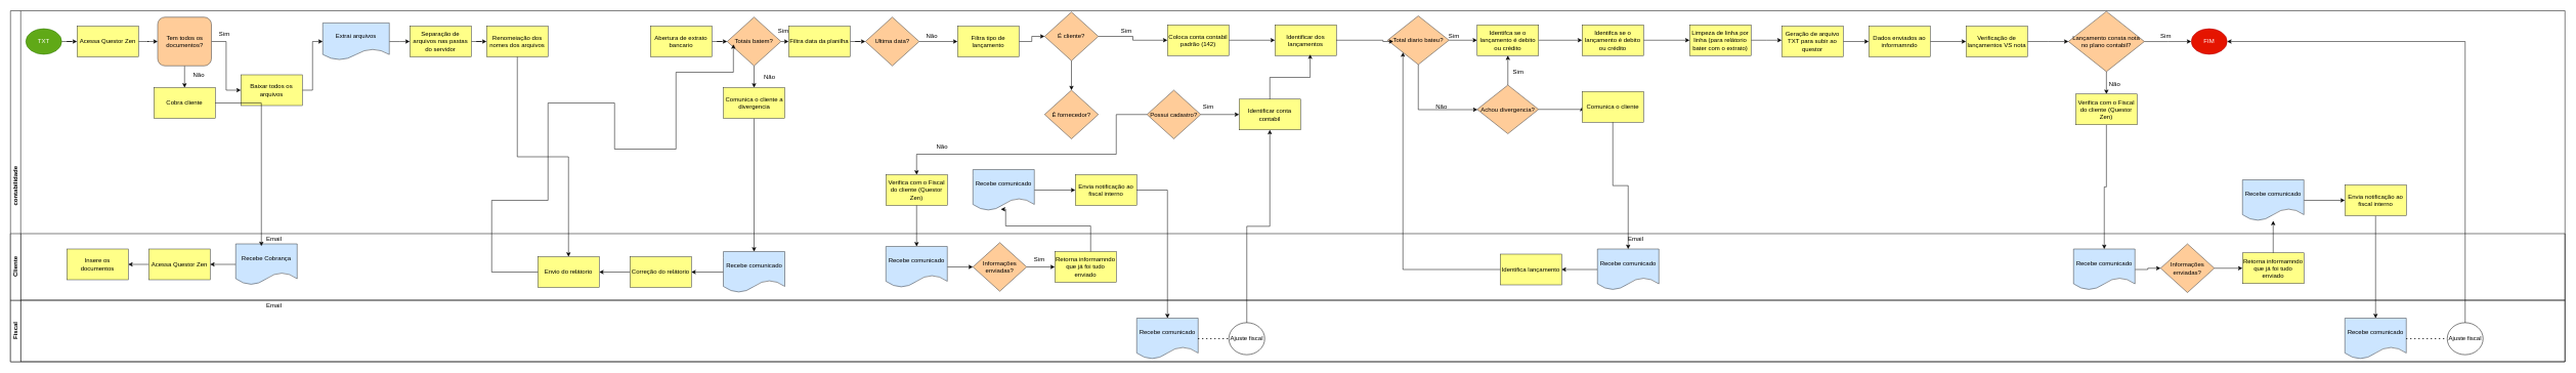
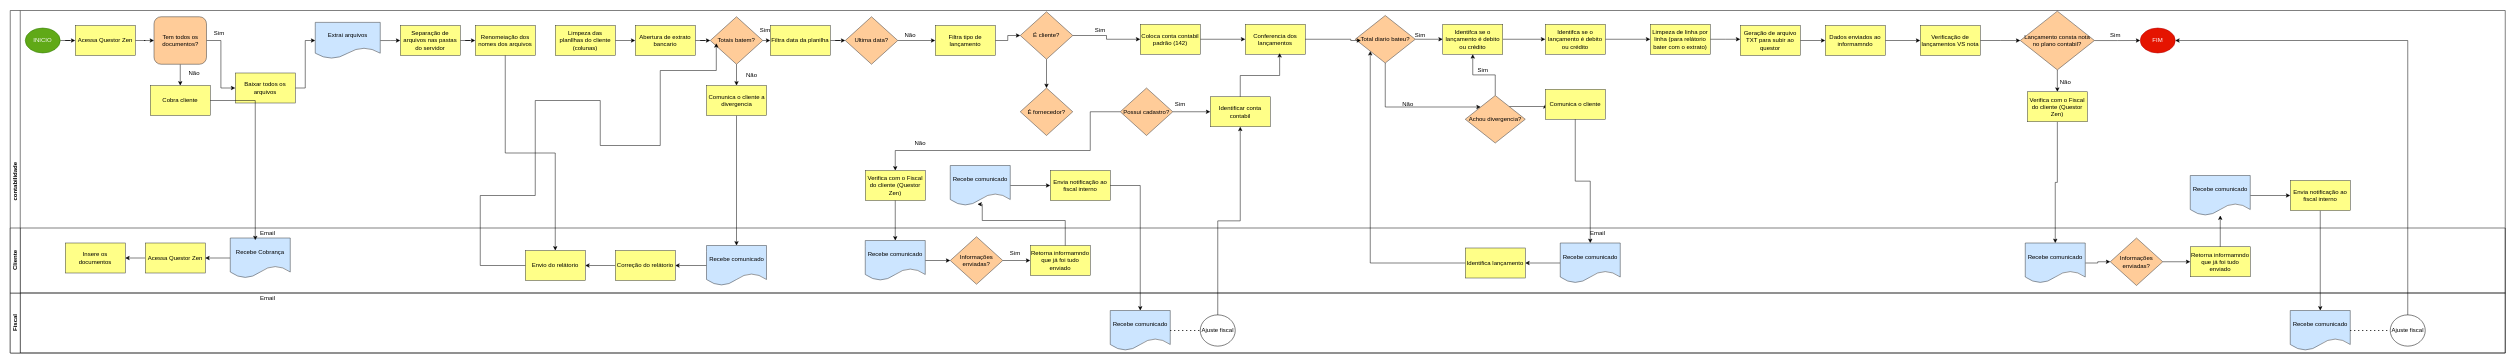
- <mxCell id="43" value="Identificar dos lançamentos" style="rounded=0;whiteSpace=wrap;html=1;fillColor=#ffff88;strokeColor=#36393d;" parent="2" vertex="1"><mxGeometry x="2470" y="27.5" width="120" height="60" as="geometry" /></mxCell>
+ <mxCell id="43" value="Conferencia dos lançamentos" style="rounded=0;whiteSpace=wrap;html=1;fillColor=#ffff88;strokeColor=#36393d;" parent="2" vertex="1"><mxGeometry x="2470" y="27.5" width="120" height="60" as="geometry" /></mxCell>
- <mxCell id="4" value="TXT" style="ellipse;whiteSpace=wrap;html=1;fillColor=#60a917;fontColor=#ffffff;strokeColor=#2D7600;" parent="2" vertex="1"><mxGeometry x="30" y="35" width="70" height="50" as="geometry" /></mxCell>
+ <mxCell id="4" value="INICIO" style="ellipse;whiteSpace=wrap;html=1;fillColor=#60a917;fontColor=#ffffff;strokeColor=#2D7600;" parent="2" vertex="1"><mxGeometry x="30" y="35" width="70" height="50" as="geometry" /></mxCell>
+ <mxCell id="21" value="Limpeza das planllhas do cliente (colunas)" style="rounded=0;whiteSpace=wrap;html=1;fillColor=#ffff88;strokeColor=#36393d;" parent="2" vertex="1"><mxGeometry x="1090" y="30" width="120" height="60" as="geometry" /></mxCell>
+ <mxCell id="20" style="edgeStyle=orthogonalEdgeStyle;rounded=0;orthogonalLoop=1;jettySize=auto;html=1;entryX=0;entryY=0.5;entryDx=0;entryDy=0;" parent="2" source="21" target="24" edge="1"><mxGeometry relative="1" as="geometry" /></mxCell>
- <mxCell id="53" value="Achou divergencia?" style="rhombus;whiteSpace=wrap;html=1;fillColor=#ffcc99;strokeColor=#36393d;" parent="2" vertex="1"><mxGeometry x="2865" y="145" width="120" height="95" as="geometry" /></mxCell>
+ <mxCell id="53" value="Achou divergencia?" style="rhombus;whiteSpace=wrap;html=1;fillColor=#ffcc99;strokeColor=#36393d;" parent="2" vertex="1"><mxGeometry x="2910" y="170" width="120" height="95" as="geometry" /></mxCell>
